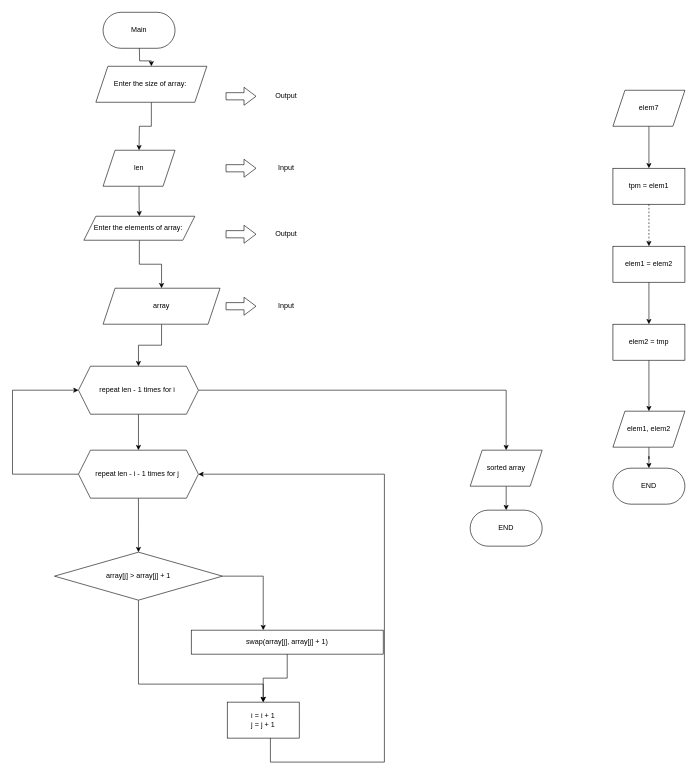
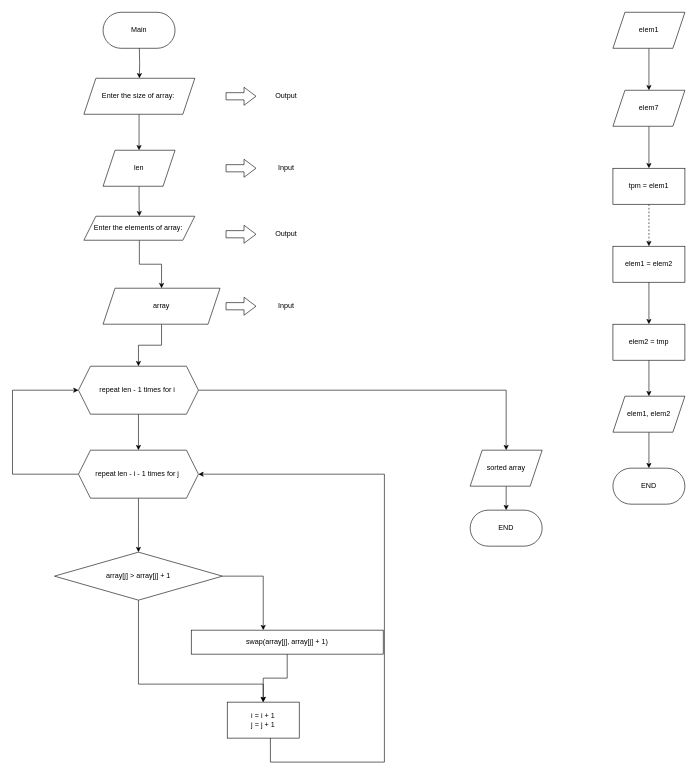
+ <mxCell id="39" value="elem1" style="shape=parallelogram;perimeter=parallelogramPerimeter;whiteSpace=wrap;html=1;fixedSize=1;" parent="1" vertex="1"><mxGeometry x="1021" y="20" width="120" height="60" as="geometry" /></mxCell>
- <mxCell id="5" value="Enter the size of array:&amp;nbsp;" style="shape=parallelogram;perimeter=parallelogramPerimeter;whiteSpace=wrap;html=1;fixedSize=1;" parent="1" vertex="1"><mxGeometry x="159" y="110" width="185" height="60" as="geometry" /></mxCell>
+ <mxCell id="5" value="Enter the size of array:&amp;nbsp;" style="shape=parallelogram;perimeter=parallelogramPerimeter;whiteSpace=wrap;html=1;fixedSize=1;" parent="1" vertex="1"><mxGeometry x="139" y="130" width="185" height="60" as="geometry" /></mxCell>
+ <mxCell id="38" value="" style="edgeStyle=orthogonalEdgeStyle;rounded=0;orthogonalLoop=1;jettySize=auto;html=1;" parent="1" source="39" target="41" edge="1"><mxGeometry relative="1" as="geometry" /></mxCell>
- <mxCell id="49" value="elem1, elem2" style="shape=parallelogram;perimeter=parallelogramPerimeter;whiteSpace=wrap;html=1;fixedSize=1;" vertex="1" parent="1"><mxGeometry x="1021" y="685" width="120" height="60" as="geometry" /></mxCell>
+ <mxCell id="49" value="elem1, elem2" style="shape=parallelogram;perimeter=parallelogramPerimeter;whiteSpace=wrap;html=1;fixedSize=1;" vertex="1" parent="1"><mxGeometry x="1021" y="660" width="120" height="60" as="geometry" /></mxCell>
